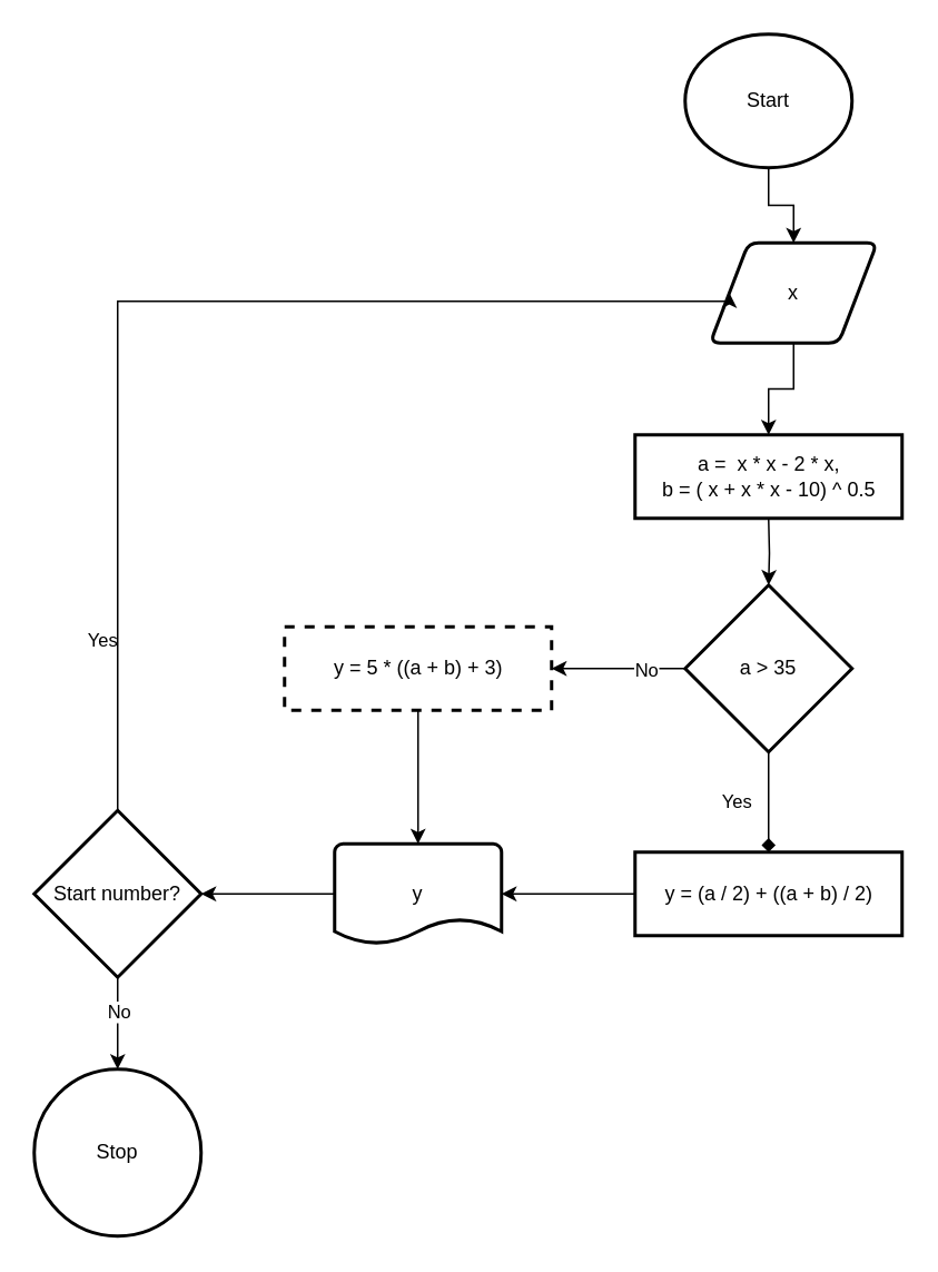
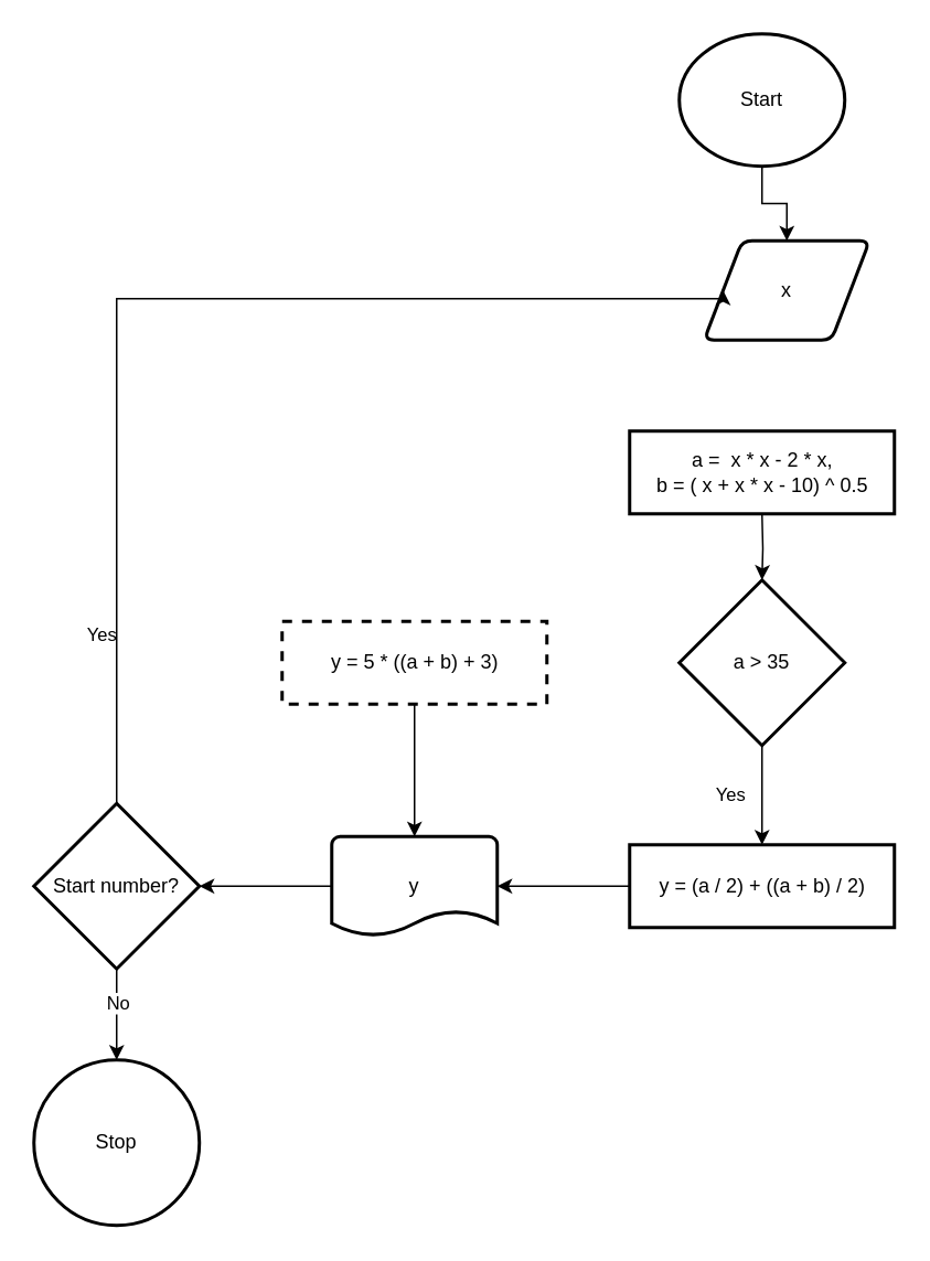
- <mxCell id="4" style="edgeStyle=orthogonalEdgeStyle;rounded=0;orthogonalLoop=1;jettySize=auto;html=1;entryX=0.5;entryY=0;entryDx=0;entryDy=0;" edge="1" parent="1" source="5" target="12"><mxGeometry relative="1" as="geometry"><mxPoint x="460" y="250" as="targetPoint" /></mxGeometry></mxCell>
- <mxCell id="8" style="edgeStyle=orthogonalEdgeStyle;rounded=0;orthogonalLoop=1;jettySize=auto;html=1;entryX=1;entryY=0.5;entryDx=0;entryDy=0;" edge="1" parent="1" source="10" target="16"><mxGeometry relative="1" as="geometry" /></mxCell>
- <mxCell id="9" value="No" style="edgeLabel;html=1;align=center;verticalAlign=middle;resizable=0;points=[];" vertex="1" connectable="0" parent="8"><mxGeometry x="-0.4" relative="1" as="geometry"><mxPoint as="offset" /></mxGeometry></mxCell>
- <mxCell id="6" style="edgeStyle=orthogonalEdgeStyle;rounded=0;orthogonalLoop=1;jettySize=auto;html=1;entryX=0.5;entryY=0;entryDx=0;entryDy=0;endArrow=diamond;" edge="1" parent="1" source="10" target="14"><mxGeometry relative="1" as="geometry"><mxPoint x="460" y="510" as="targetPoint" /></mxGeometry></mxCell>
+ <mxCell id="6" style="edgeStyle=orthogonalEdgeStyle;rounded=0;orthogonalLoop=1;jettySize=auto;html=1;entryX=0.5;entryY=0;entryDx=0;entryDy=0;" edge="1" parent="1" source="10" target="14"><mxGeometry relative="1" as="geometry"><mxPoint x="460" y="510" as="targetPoint" /></mxGeometry></mxCell>
